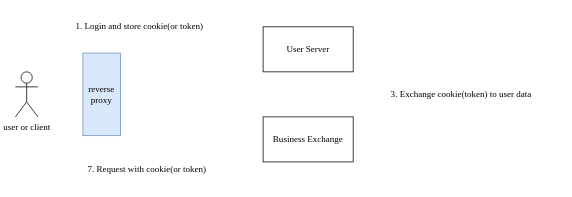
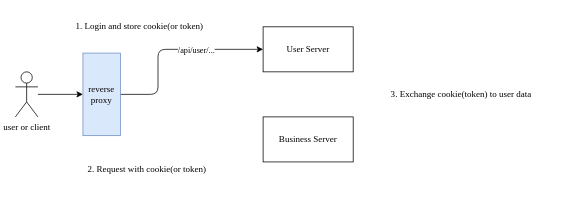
+ <mxCell id="2" style="edgeStyle=orthogonalEdgeStyle;html=1;exitX=1;exitY=0.5;exitDx=0;exitDy=0;entryX=0;entryY=0.5;entryDx=0;entryDy=0;fontFamily=Comic Sans MS;" edge="1" parent="1" source="4" target="7"><mxGeometry relative="1" as="geometry"><mxPoint x="240" y="70" as="targetPoint" /><Array as="points"><mxPoint x="210" y="125" /><mxPoint x="210" y="65" /></Array></mxGeometry></mxCell>
+ <mxCell id="3" value="/api/user/..." style="edgeLabel;html=1;align=center;verticalAlign=middle;resizable=0;points=[];fontFamily=Comic Sans MS;" vertex="1" connectable="0" parent="2"><mxGeometry x="0.224" y="-2" relative="1" as="geometry"><mxPoint x="7" y="-2" as="offset" /></mxGeometry></mxCell>
+ <mxCell id="5" value="" style="edgeStyle=none;html=1;fontFamily=Comic Sans MS;" edge="1" parent="1" source="6" target="4"><mxGeometry relative="1" as="geometry" /></mxCell>
- <mxCell id="8" value="Business Exchange" style="rounded=0;whiteSpace=wrap;html=1;fontFamily=Comic Sans MS;" vertex="1" parent="1"><mxGeometry x="350" y="155" width="120" height="60" as="geometry" /></mxCell>
+ <mxCell id="8" value="Business Server" style="rounded=0;whiteSpace=wrap;html=1;fontFamily=Comic Sans MS;" vertex="1" parent="1"><mxGeometry x="350" y="155" width="120" height="60" as="geometry" /></mxCell>
- <mxCell id="10" value="7. Request with cookie(or token)" style="text;html=1;align=center;verticalAlign=middle;resizable=0;points=[];autosize=1;strokeColor=none;fillColor=none;fontFamily=Comic Sans MS;" vertex="1" parent="1"><mxGeometry x="95" y="210" width="200" height="30" as="geometry" /></mxCell>
+ <mxCell id="10" value="2. Request with cookie(or token)" style="text;html=1;align=center;verticalAlign=middle;resizable=0;points=[];autosize=1;strokeColor=none;fillColor=none;fontFamily=Comic Sans MS;" vertex="1" parent="1"><mxGeometry x="95" y="210" width="200" height="30" as="geometry" /></mxCell>
